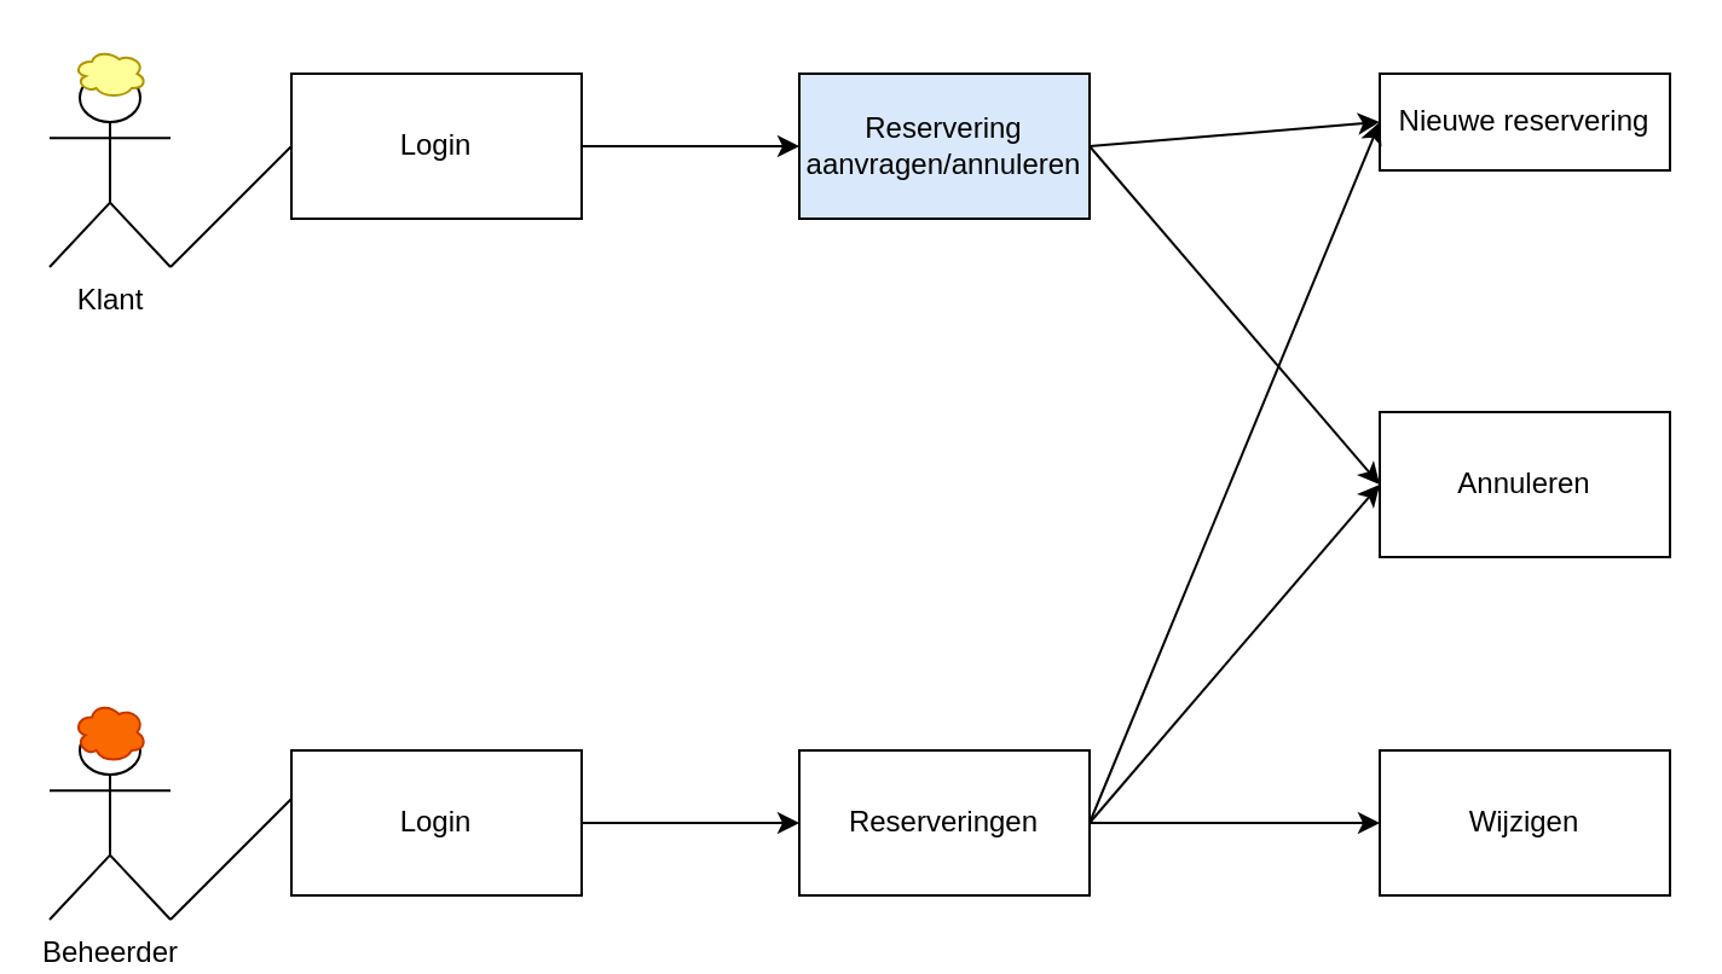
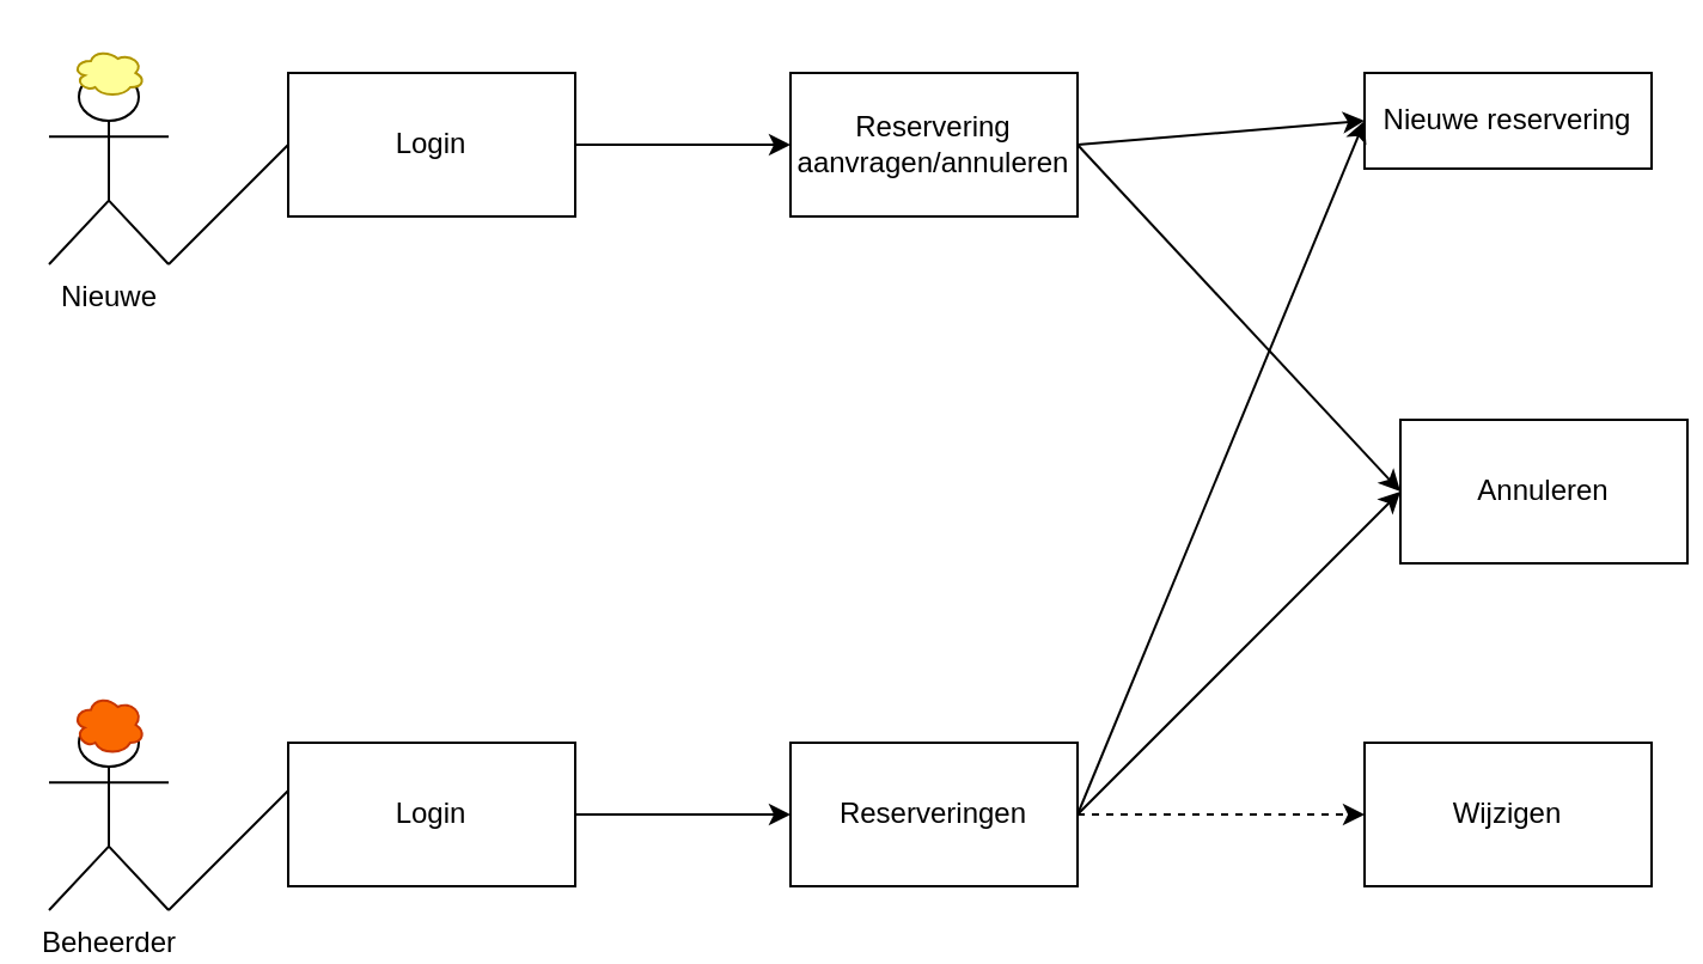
- <mxCell id="11" value="Reservering aanvragen/annuleren" style="rounded=0;whiteSpace=wrap;html=1;fillColor=#dae8fc;" vertex="1" parent="1"><mxGeometry x="330" y="30" width="120" height="60" as="geometry" /></mxCell>
+ <mxCell id="11" value="Reservering aanvragen/annuleren" style="rounded=0;whiteSpace=wrap;html=1;" vertex="1" parent="1"><mxGeometry x="330" y="30" width="120" height="60" as="geometry" /></mxCell>
- <mxCell id="2" value="Klant" style="shape=umlActor;verticalLabelPosition=bottom;verticalAlign=top;html=1;outlineConnect=0;" vertex="1" parent="1"><mxGeometry x="20" y="30" width="50" height="80" as="geometry" /></mxCell>
+ <mxCell id="2" value="Nieuwe" style="shape=umlActor;verticalLabelPosition=bottom;verticalAlign=top;html=1;outlineConnect=0;" vertex="1" parent="1"><mxGeometry x="20" y="30" width="50" height="80" as="geometry" /></mxCell>
- <mxCell id="8" value="Annuleren&lt;br&gt;" style="rounded=0;whiteSpace=wrap;html=1;" vertex="1" parent="1"><mxGeometry x="570" y="170" width="120" height="60" as="geometry" /></mxCell>
+ <mxCell id="8" value="Annuleren&lt;br&gt;" style="rounded=0;whiteSpace=wrap;html=1;" vertex="1" parent="1"><mxGeometry x="585" y="175" width="120" height="60" as="geometry" /></mxCell>
- <mxCell id="10" value="" style="endArrow=classic;html=1;exitX=1;exitY=0.5;exitDx=0;exitDy=0;entryX=0;entryY=0.5;entryDx=0;entryDy=0;" edge="1" parent="1" source="6" target="9"><mxGeometry width="50" height="50" relative="1" as="geometry"><mxPoint x="250" y="370" as="sourcePoint" /><mxPoint x="300" y="320" as="targetPoint" /></mxGeometry></mxCell>
+ <mxCell id="10" value="" style="endArrow=classic;html=1;exitX=1;exitY=0.5;exitDx=0;exitDy=0;entryX=0;entryY=0.5;entryDx=0;entryDy=0;dashed=1;" edge="1" parent="1" source="6" target="9"><mxGeometry width="50" height="50" relative="1" as="geometry"><mxPoint x="250" y="370" as="sourcePoint" /><mxPoint x="300" y="320" as="targetPoint" /></mxGeometry></mxCell>
